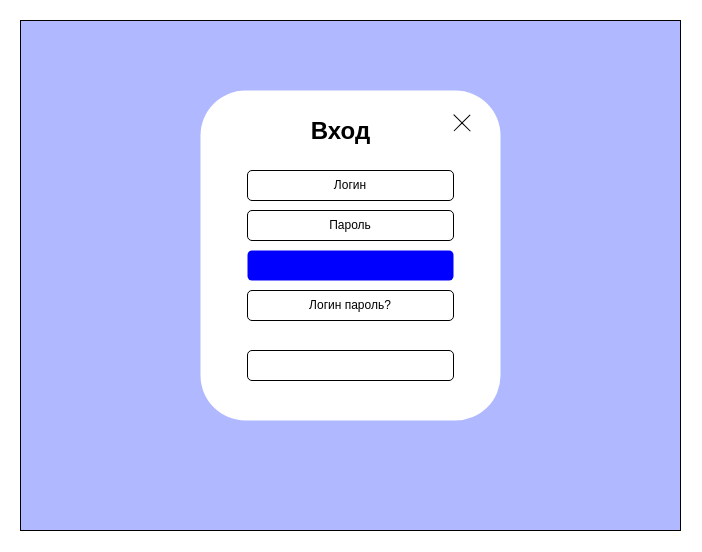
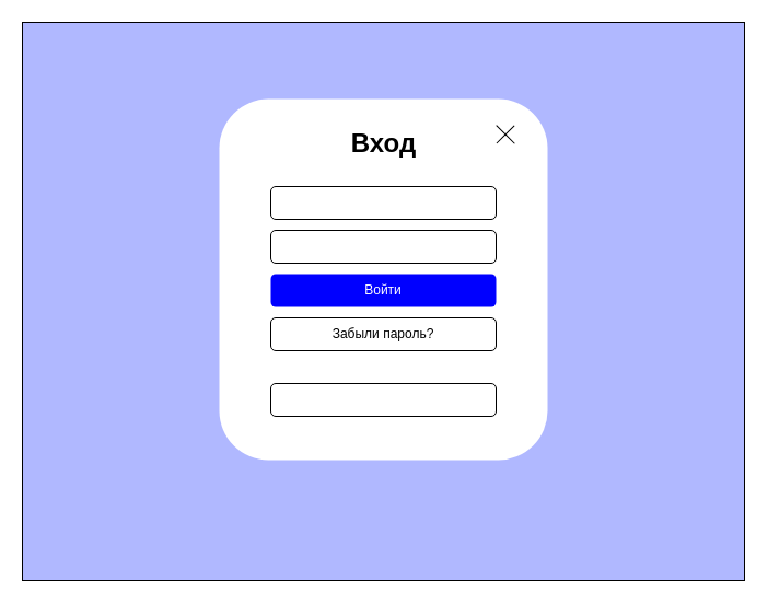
- <mxCell id="5" value="Вход" style="text;strokeColor=none;fillColor=none;html=1;fontSize=24;fontStyle=1;verticalAlign=middle;align=center;" parent="1" vertex="1"><mxGeometry x="290" y="110.92" width="100" height="40" as="geometry" /></mxCell>
+ <mxCell id="5" value="Вход" style="text;strokeColor=none;fillColor=none;html=1;fontSize=24;fontStyle=1;verticalAlign=middle;align=center;" parent="1" vertex="1"><mxGeometry x="300" y="110.92" width="100" height="40" as="geometry" /></mxCell>
- <mxCell id="7" value="Логин" style="text;html=1;strokeColor=none;fillColor=none;align=center;verticalAlign=middle;whiteSpace=wrap;rounded=0;" parent="1" vertex="1"><mxGeometry x="320" y="170" width="60" height="30" as="geometry" /></mxCell>
- <mxCell id="9" value="Пароль" style="text;html=1;strokeColor=none;fillColor=none;align=center;verticalAlign=middle;whiteSpace=wrap;rounded=0;" parent="1" vertex="1"><mxGeometry x="320" y="210" width="60" height="30" as="geometry" /></mxCell>
+ <mxCell id="11" value="Войти" style="text;html=1;strokeColor=none;fillColor=none;align=center;verticalAlign=middle;whiteSpace=wrap;rounded=0;fontColor=#FFFFFF;" parent="1" vertex="1"><mxGeometry x="320" y="250" width="60" height="30" as="geometry" /></mxCell>
- <mxCell id="14" value="Логин пароль?" style="text;html=1;strokeColor=none;fillColor=none;align=center;verticalAlign=middle;whiteSpace=wrap;rounded=0;" vertex="1" parent="1"><mxGeometry x="280" y="290" width="140" height="30" as="geometry" /></mxCell>
+ <mxCell id="14" value="Забыли пароль?" style="text;html=1;strokeColor=none;fillColor=none;align=center;verticalAlign=middle;whiteSpace=wrap;rounded=0;" vertex="1" parent="1"><mxGeometry x="280" y="290" width="140" height="30" as="geometry" /></mxCell>
